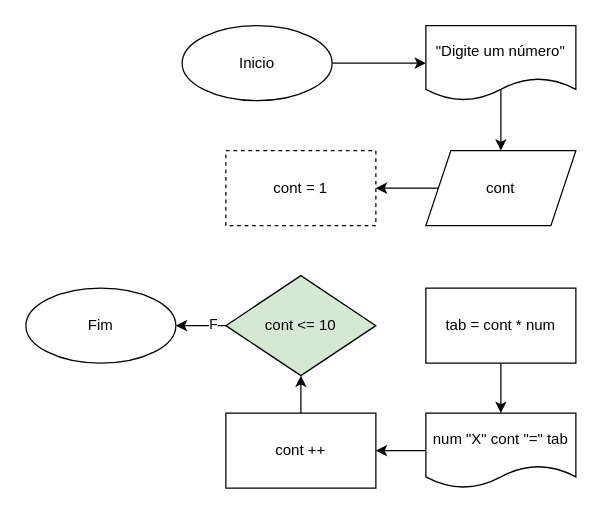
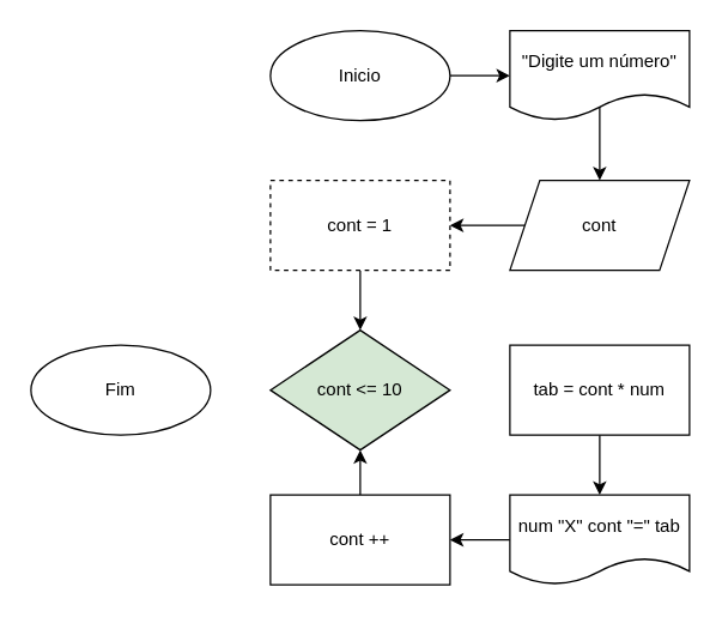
- <mxCell id="3" value="Inicio" style="ellipse;whiteSpace=wrap;html=1;" vertex="1" parent="1"><mxGeometry x="145" y="20" width="120" height="60" as="geometry" /></mxCell>
+ <mxCell id="3" value="Inicio" style="ellipse;whiteSpace=wrap;html=1;" vertex="1" parent="1"><mxGeometry x="180" y="20" width="120" height="60" as="geometry" /></mxCell>
+ <mxCell id="8" style="edgeStyle=orthogonalEdgeStyle;rounded=0;orthogonalLoop=1;jettySize=auto;html=1;exitX=0.5;exitY=1;exitDx=0;exitDy=0;" edge="1" parent="1" source="9" target="12"><mxGeometry relative="1" as="geometry" /></mxCell>
- <mxCell id="10" style="edgeStyle=orthogonalEdgeStyle;rounded=0;orthogonalLoop=1;jettySize=auto;html=1;exitX=0;exitY=0.5;exitDx=0;exitDy=0;" edge="1" parent="1" source="12" target="19"><mxGeometry relative="1" as="geometry"><mxPoint x="140" y="259.857" as="targetPoint" /></mxGeometry></mxCell>
- <mxCell id="11" value="F" style="edgeLabel;html=1;align=center;verticalAlign=middle;resizable=0;points=[];" vertex="1" connectable="0" parent="10"><mxGeometry x="-0.429" y="-2" relative="1" as="geometry"><mxPoint as="offset" /></mxGeometry></mxCell>
